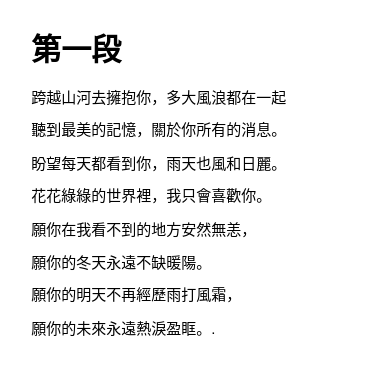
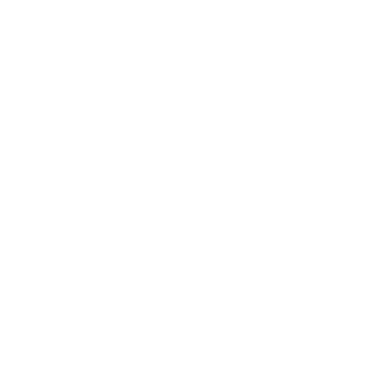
- <mxCell id="2" value="&lt;h1&gt;第一段&lt;/h1&gt;&lt;p&gt;跨越山河去擁抱你，多大風浪都在一起&lt;/p&gt;&lt;p&gt;聽到最美的記憶，關於你所有的消息。&lt;/p&gt;&lt;p&gt;盼望每天都看到你，雨天也風和日麗。&lt;/p&gt;&lt;p&gt;花花綠綠的世界裡，我只會喜歡你。&lt;/p&gt;&lt;p&gt;願你在我看不到的地方安然無恙，&lt;/p&gt;&lt;p&gt;願你的冬天永遠不缺暖陽。&lt;/p&gt;&lt;p&gt;願你的明天不再經歷雨打風霜，&lt;/p&gt;&lt;p&gt;&lt;span&gt;願你的未來永遠熱淚盈眶。&lt;/span&gt;.&lt;/p&gt;" style="text;html=1;strokeColor=none;fillColor=none;spacing=5;spacingTop=-20;whiteSpace=wrap;overflow=hidden;rounded=0;" vertex="1" parent="1"><mxGeometry x="20" y="20" width="270" height="250" as="geometry" /></mxCell>
